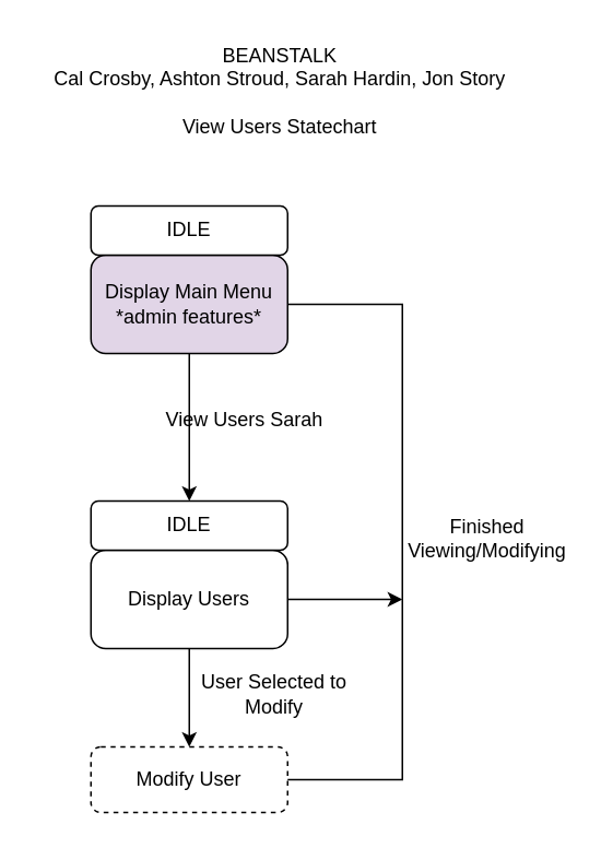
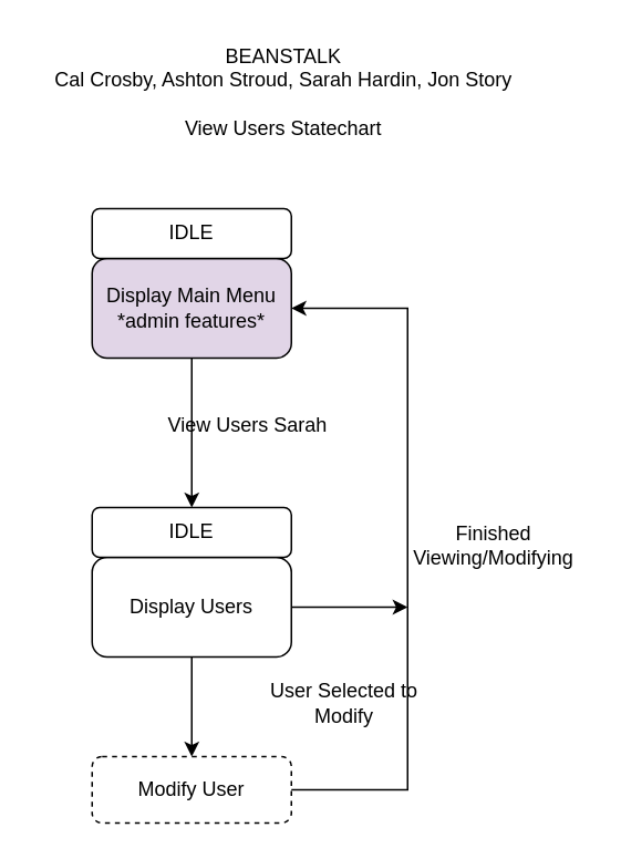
- <mxCell id="11" value="" style="endArrow=none;html=1;rounded=0;exitX=1;exitY=0.5;exitDx=0;exitDy=0;entryX=1;entryY=0.5;entryDx=0;entryDy=0;" parent="1" source="9" target="2" edge="1"><mxGeometry width="50" height="50" relative="1" as="geometry"><mxPoint x="275" y="515" as="sourcePoint" /><mxPoint x="265" y="475" as="targetPoint" /><Array as="points"><mxPoint x="245" y="475" /><mxPoint x="245" y="185" /></Array></mxGeometry></mxCell>
+ <mxCell id="11" value="" style="endArrow=classic;html=1;rounded=0;exitX=1;exitY=0.5;exitDx=0;exitDy=0;entryX=1;entryY=0.5;entryDx=0;entryDy=0;" parent="1" source="9" target="2" edge="1"><mxGeometry width="50" height="50" relative="1" as="geometry"><mxPoint x="275" y="515" as="sourcePoint" /><mxPoint x="265" y="475" as="targetPoint" /><Array as="points"><mxPoint x="245" y="475" /><mxPoint x="245" y="185" /></Array></mxGeometry></mxCell>
- <mxCell id="10" value="User Selected to Modify" style="text;html=1;strokeColor=none;fillColor=none;align=center;verticalAlign=middle;whiteSpace=wrap;rounded=0;" parent="1" vertex="1"><mxGeometry x="112" y="408" width="110" height="30" as="geometry" /></mxCell>
+ <mxCell id="10" value="User Selected to Modify" style="text;html=1;strokeColor=none;fillColor=none;align=center;verticalAlign=middle;whiteSpace=wrap;rounded=0;" parent="1" vertex="1"><mxGeometry x="152" y="408" width="110" height="30" as="geometry" /></mxCell>
